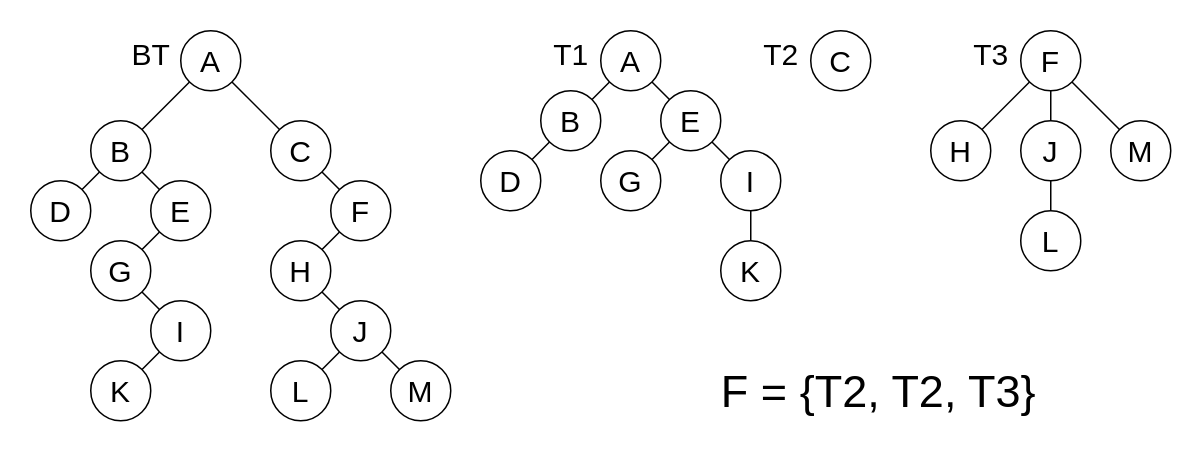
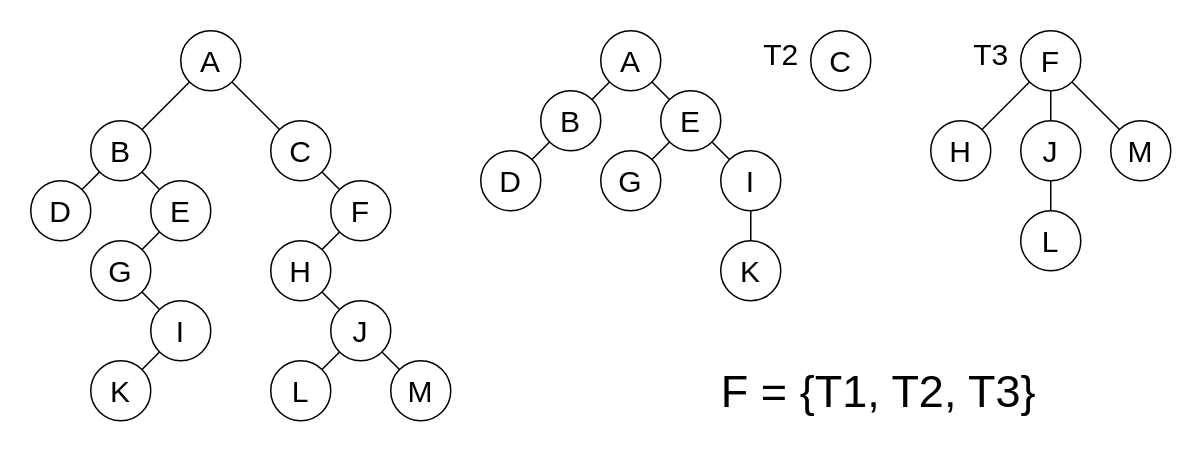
- <mxCell id="54" value="BT" style="text;html=1;align=center;verticalAlign=middle;resizable=0;points=[];autosize=1;strokeColor=none;fillColor=none;fontSize=20;" vertex="1" parent="1"><mxGeometry x="80" y="20" width="40" height="30" as="geometry" /></mxCell>
- <mxCell id="26" value="T1" style="text;html=1;align=center;verticalAlign=middle;resizable=0;points=[];autosize=1;strokeColor=none;fillColor=none;fontSize=20;" vertex="1" parent="1"><mxGeometry x="360" y="20" width="40" height="30" as="geometry" /></mxCell>
- <mxCell id="29" value="F = {T2, T2, T3}" style="text;html=1;align=center;verticalAlign=middle;resizable=0;points=[];autosize=1;strokeColor=none;fillColor=none;fontSize=30;" vertex="1" parent="1"><mxGeometry x="470" y="240" width="230" height="40" as="geometry" /></mxCell>
+ <mxCell id="29" value="F = {T1, T2, T3}" style="text;html=1;align=center;verticalAlign=middle;resizable=0;points=[];autosize=1;strokeColor=none;fillColor=none;fontSize=30;" vertex="1" parent="1"><mxGeometry x="470" y="240" width="230" height="40" as="geometry" /></mxCell>
